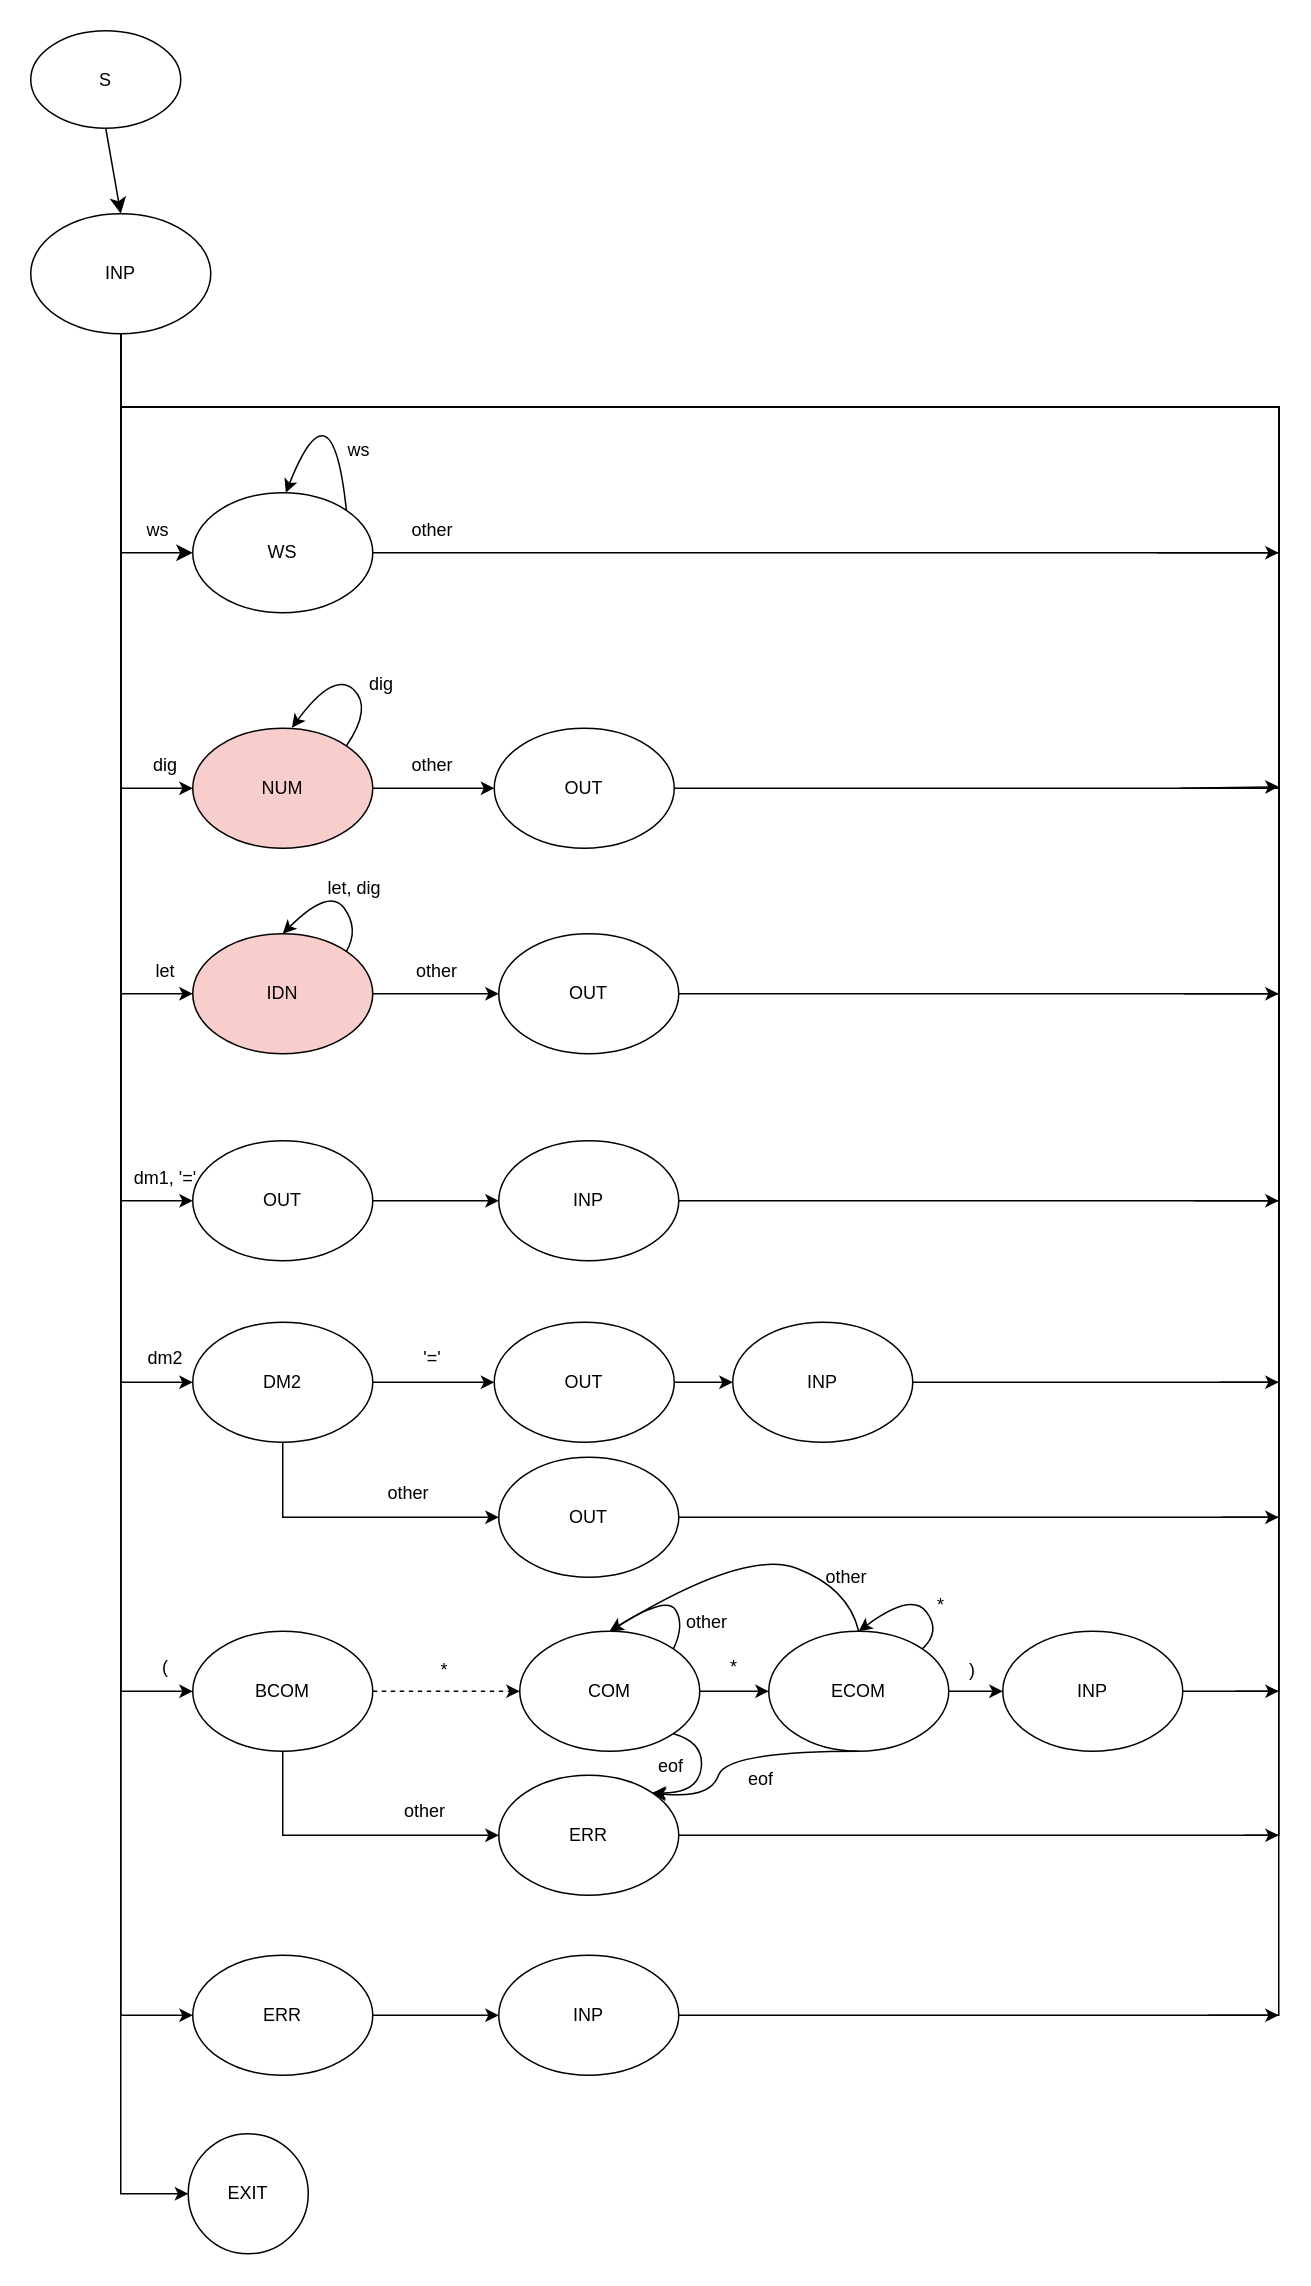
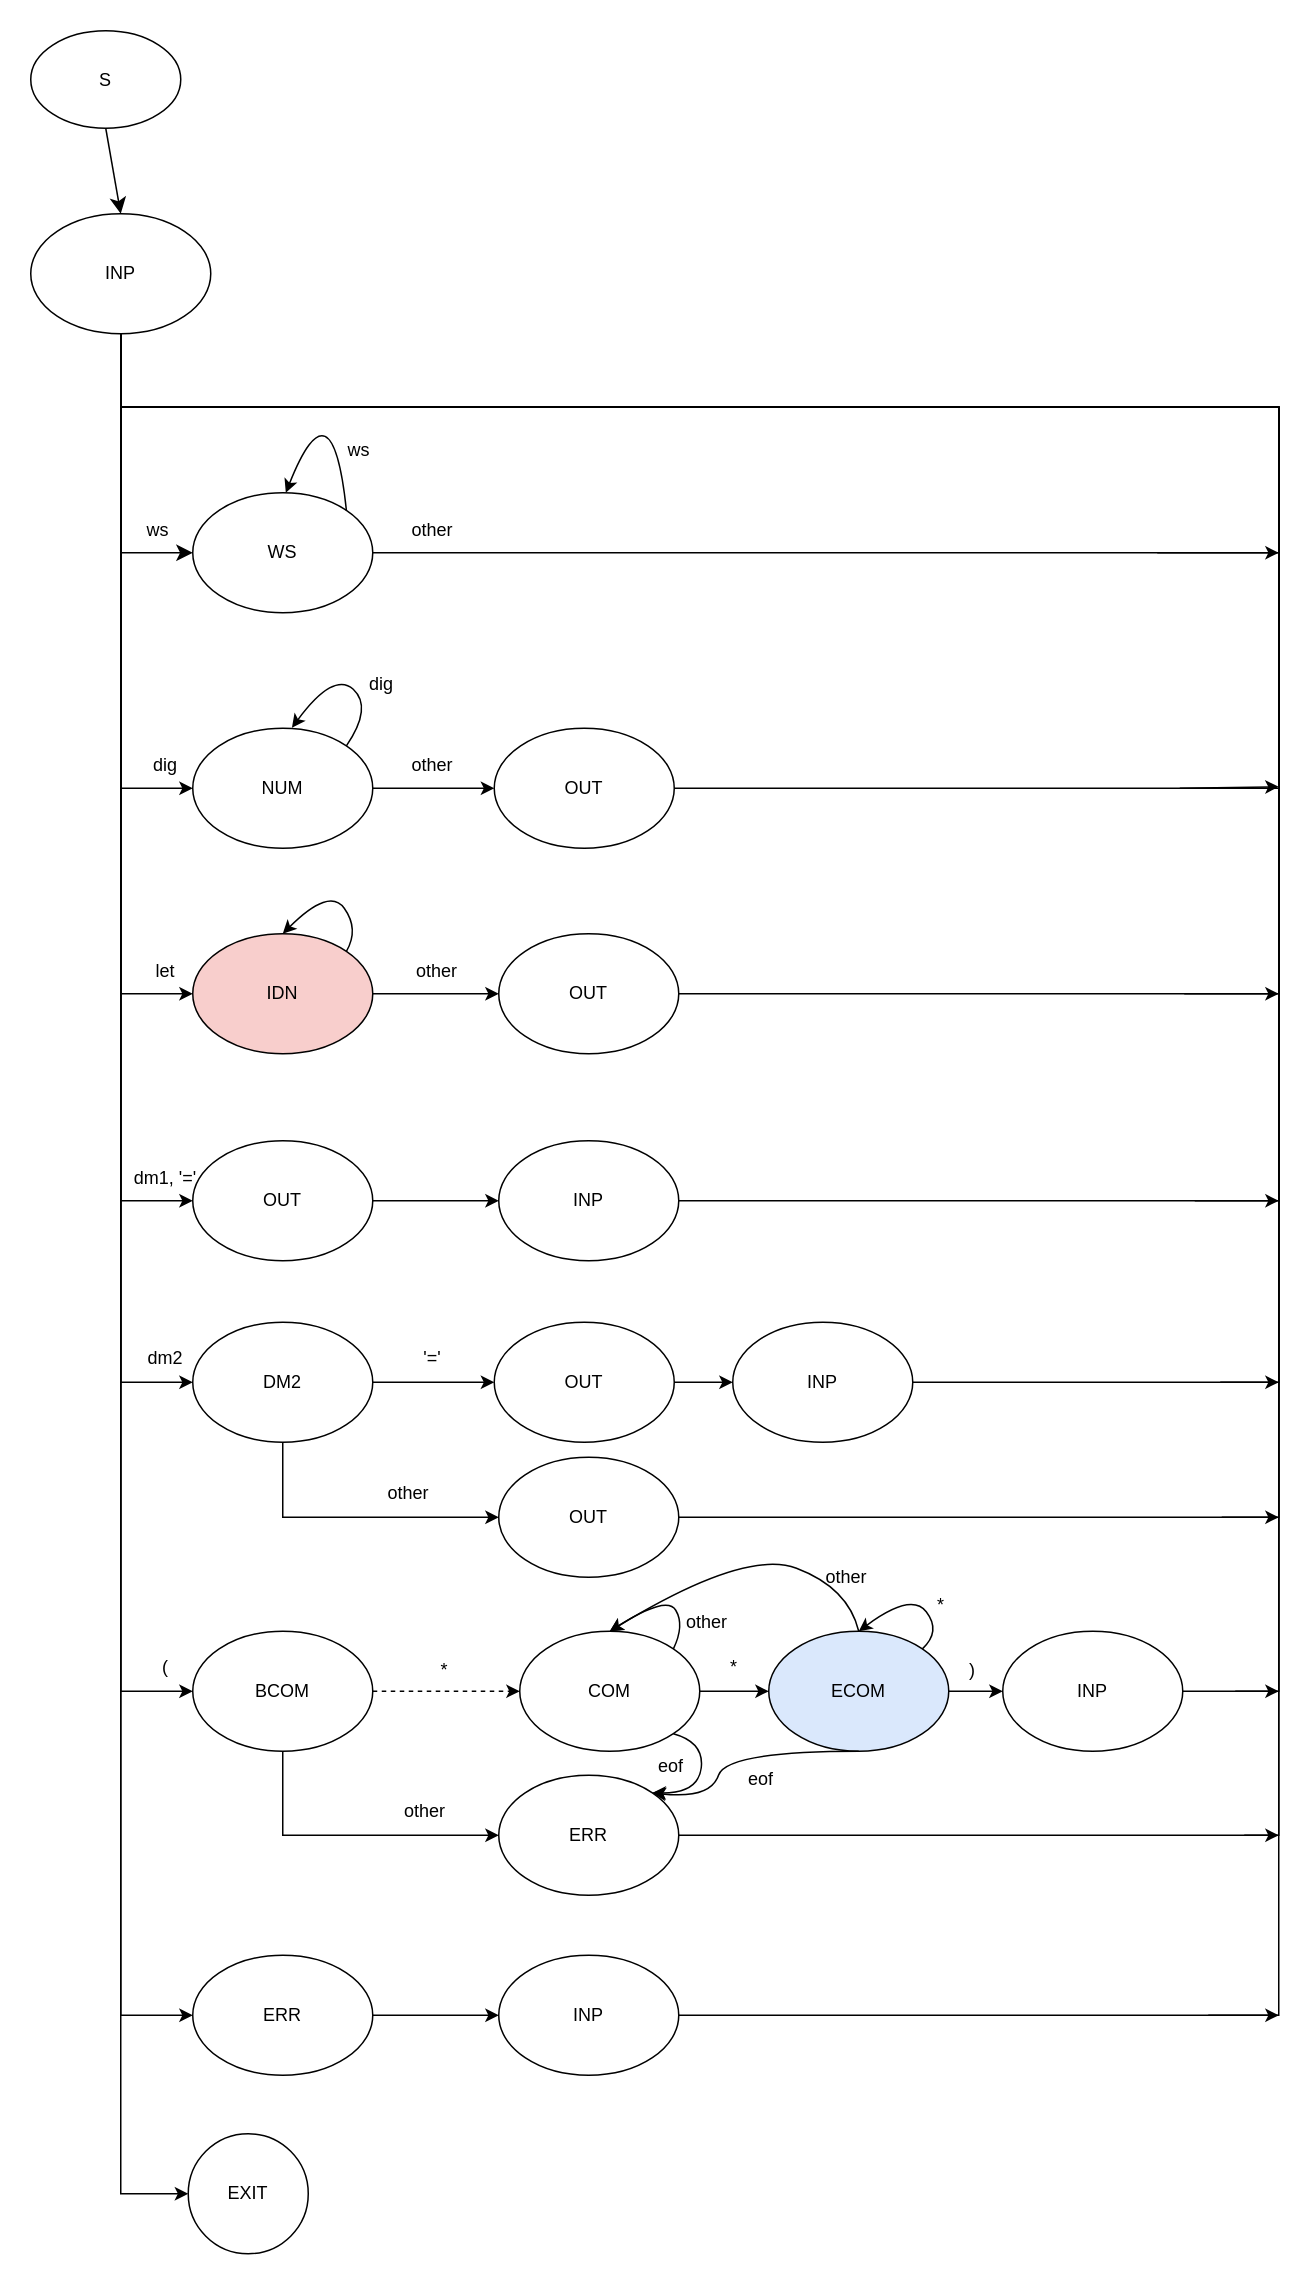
- <mxCell id="15" value="NUM" style="ellipse;whiteSpace=wrap;html=1;fillColor=#f8cecc;" vertex="1" parent="1"><mxGeometry x="128" y="485" width="120" height="80" as="geometry" /></mxCell>
+ <mxCell id="15" value="NUM" style="ellipse;whiteSpace=wrap;html=1;" vertex="1" parent="1"><mxGeometry x="128" y="485" width="120" height="80" as="geometry" /></mxCell>
- <mxCell id="32" value="let, dig" style="text;html=1;align=center;verticalAlign=middle;whiteSpace=wrap;rounded=0;" vertex="1" parent="1"><mxGeometry x="206" y="577" width="60" height="29" as="geometry" /></mxCell>
- <mxCell id="65" value="ECOM" style="ellipse;whiteSpace=wrap;html=1;" vertex="1" parent="1"><mxGeometry x="512" y="1087" width="120" height="80" as="geometry" /></mxCell>
+ <mxCell id="65" value="ECOM" style="ellipse;whiteSpace=wrap;html=1;fillColor=#dae8fc;" vertex="1" parent="1"><mxGeometry x="512" y="1087" width="120" height="80" as="geometry" /></mxCell>
